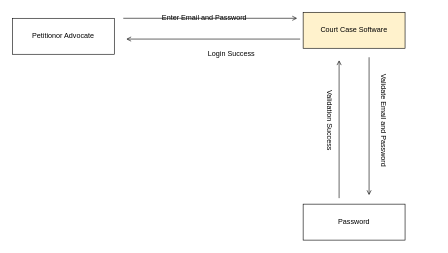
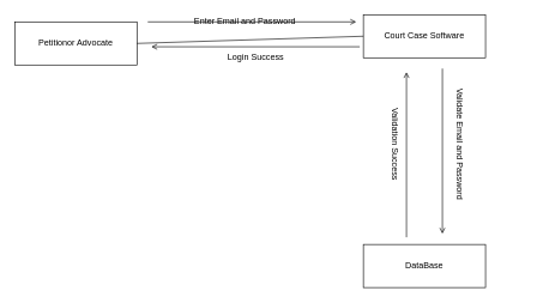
- <mxCell id="3" value="Court Case Software" style="rounded=0;whiteSpace=wrap;html=1;fillColor=#fff2cc;" vertex="1" parent="1"><mxGeometry x="505" y="20" width="170" height="60" as="geometry" /></mxCell>
+ <mxCell id="3" value="Court Case Software" style="rounded=0;whiteSpace=wrap;html=1;" vertex="1" parent="1"><mxGeometry x="505" y="20" width="170" height="60" as="geometry" /></mxCell>
+ <mxCell id="5" value="" style="endArrow=none;html=1;exitX=1;exitY=0.5;exitDx=0;exitDy=0;entryX=0;entryY=0.5;entryDx=0;entryDy=0;" edge="1" parent="1" source="2" target="3"><mxGeometry width="50" height="50" relative="1" as="geometry"><mxPoint x="375" y="310" as="sourcePoint" /><mxPoint x="425" y="260" as="targetPoint" /></mxGeometry></mxCell>
- <mxCell id="13" value="Login Success" style="text;html=1;align=center;verticalAlign=middle;resizable=0;points=[];autosize=1;" vertex="1" parent="1"><mxGeometry x="340" y="80" width="90" height="20" as="geometry" /></mxCell>
+ <mxCell id="13" value="Login Success" style="text;html=1;align=center;verticalAlign=middle;resizable=0;points=[];autosize=1;" vertex="1" parent="1"><mxGeometry x="310" y="70" width="90" height="20" as="geometry" /></mxCell>
- <mxCell id="4" value="Password" style="rounded=0;whiteSpace=wrap;html=1;" vertex="1" parent="1"><mxGeometry x="505" y="340" width="170" height="60" as="geometry" /></mxCell>
+ <mxCell id="4" value="DataBase" style="rounded=0;whiteSpace=wrap;html=1;" vertex="1" parent="1"><mxGeometry x="505" y="340" width="170" height="60" as="geometry" /></mxCell>
